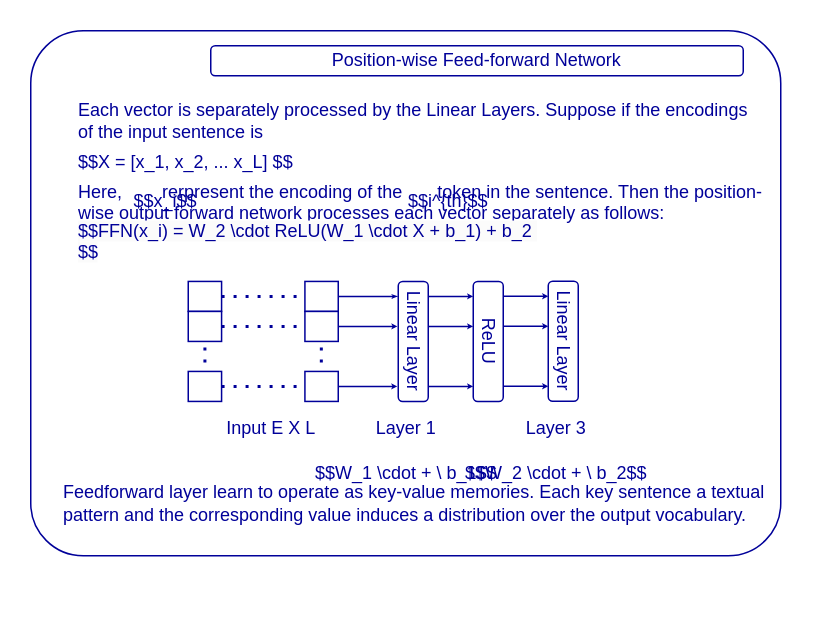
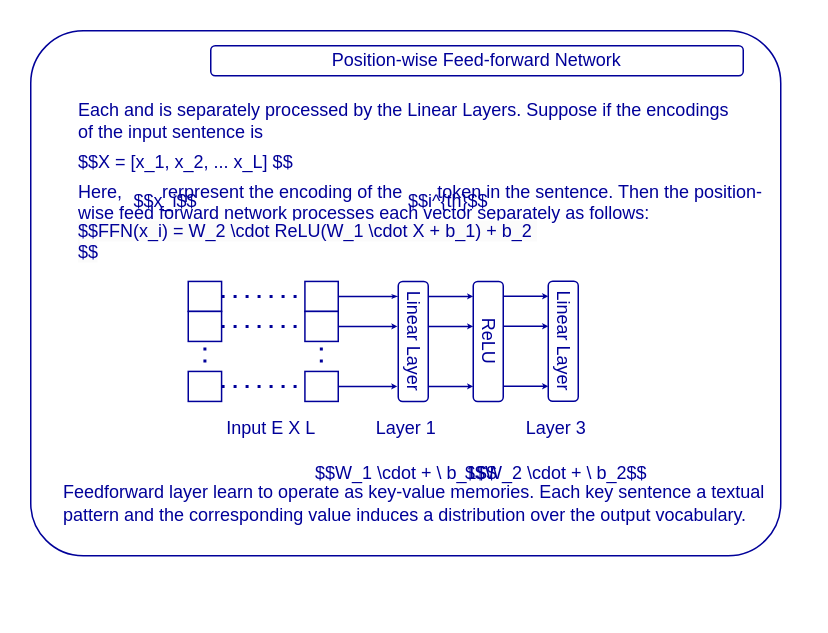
- <mxCell id="7" value="&lt;font color=&quot;#000099&quot;&gt;Each vector is separately processed by the Linear Layers. Suppose if the encodings &lt;br&gt;of the input sentence is&amp;nbsp;&lt;/font&gt;" style="text;html=1;align=left;verticalAlign=middle;resizable=0;points=[];autosize=1;strokeColor=none;fillColor=none;" parent="1" vertex="1"><mxGeometry x="50" y="60" width="470" height="40" as="geometry" /></mxCell>
+ <mxCell id="7" value="&lt;font color=&quot;#000099&quot;&gt;Each and is separately processed by the Linear Layers. Suppose if the encodings &lt;br&gt;of the input sentence is&amp;nbsp;&lt;/font&gt;" style="text;html=1;align=left;verticalAlign=middle;resizable=0;points=[];autosize=1;strokeColor=none;fillColor=none;" parent="1" vertex="1"><mxGeometry x="50" y="60" width="470" height="40" as="geometry" /></mxCell>
- <mxCell id="5" value="&lt;font color=&quot;#000099&quot;&gt;Here,&amp;nbsp; &amp;nbsp; &amp;nbsp; &amp;nbsp; rerpresent the encoding of the&amp;nbsp; &amp;nbsp; &amp;nbsp; &amp;nbsp;token in the&amp;nbsp;sentence. Then the position-&lt;br&gt;wise output forward network&amp;nbsp;processes each vector separately as follows:&lt;br&gt;&lt;br&gt;&lt;/font&gt;" style="text;html=1;align=left;verticalAlign=middle;resizable=0;points=[];autosize=1;strokeColor=none;fillColor=none;" parent="1" vertex="1"><mxGeometry x="50" y="112" width="480" height="60" as="geometry" /></mxCell>
+ <mxCell id="5" value="&lt;font color=&quot;#000099&quot;&gt;Here,&amp;nbsp; &amp;nbsp; &amp;nbsp; &amp;nbsp; rerpresent the encoding of the&amp;nbsp; &amp;nbsp; &amp;nbsp; &amp;nbsp;token in the&amp;nbsp;sentence. Then the position-&lt;br&gt;wise feed forward network&amp;nbsp;processes each vector separately as follows:&lt;br&gt;&lt;br&gt;&lt;/font&gt;" style="text;html=1;align=left;verticalAlign=middle;resizable=0;points=[];autosize=1;strokeColor=none;fillColor=none;" parent="1" vertex="1"><mxGeometry x="50" y="112" width="480" height="60" as="geometry" /></mxCell>
